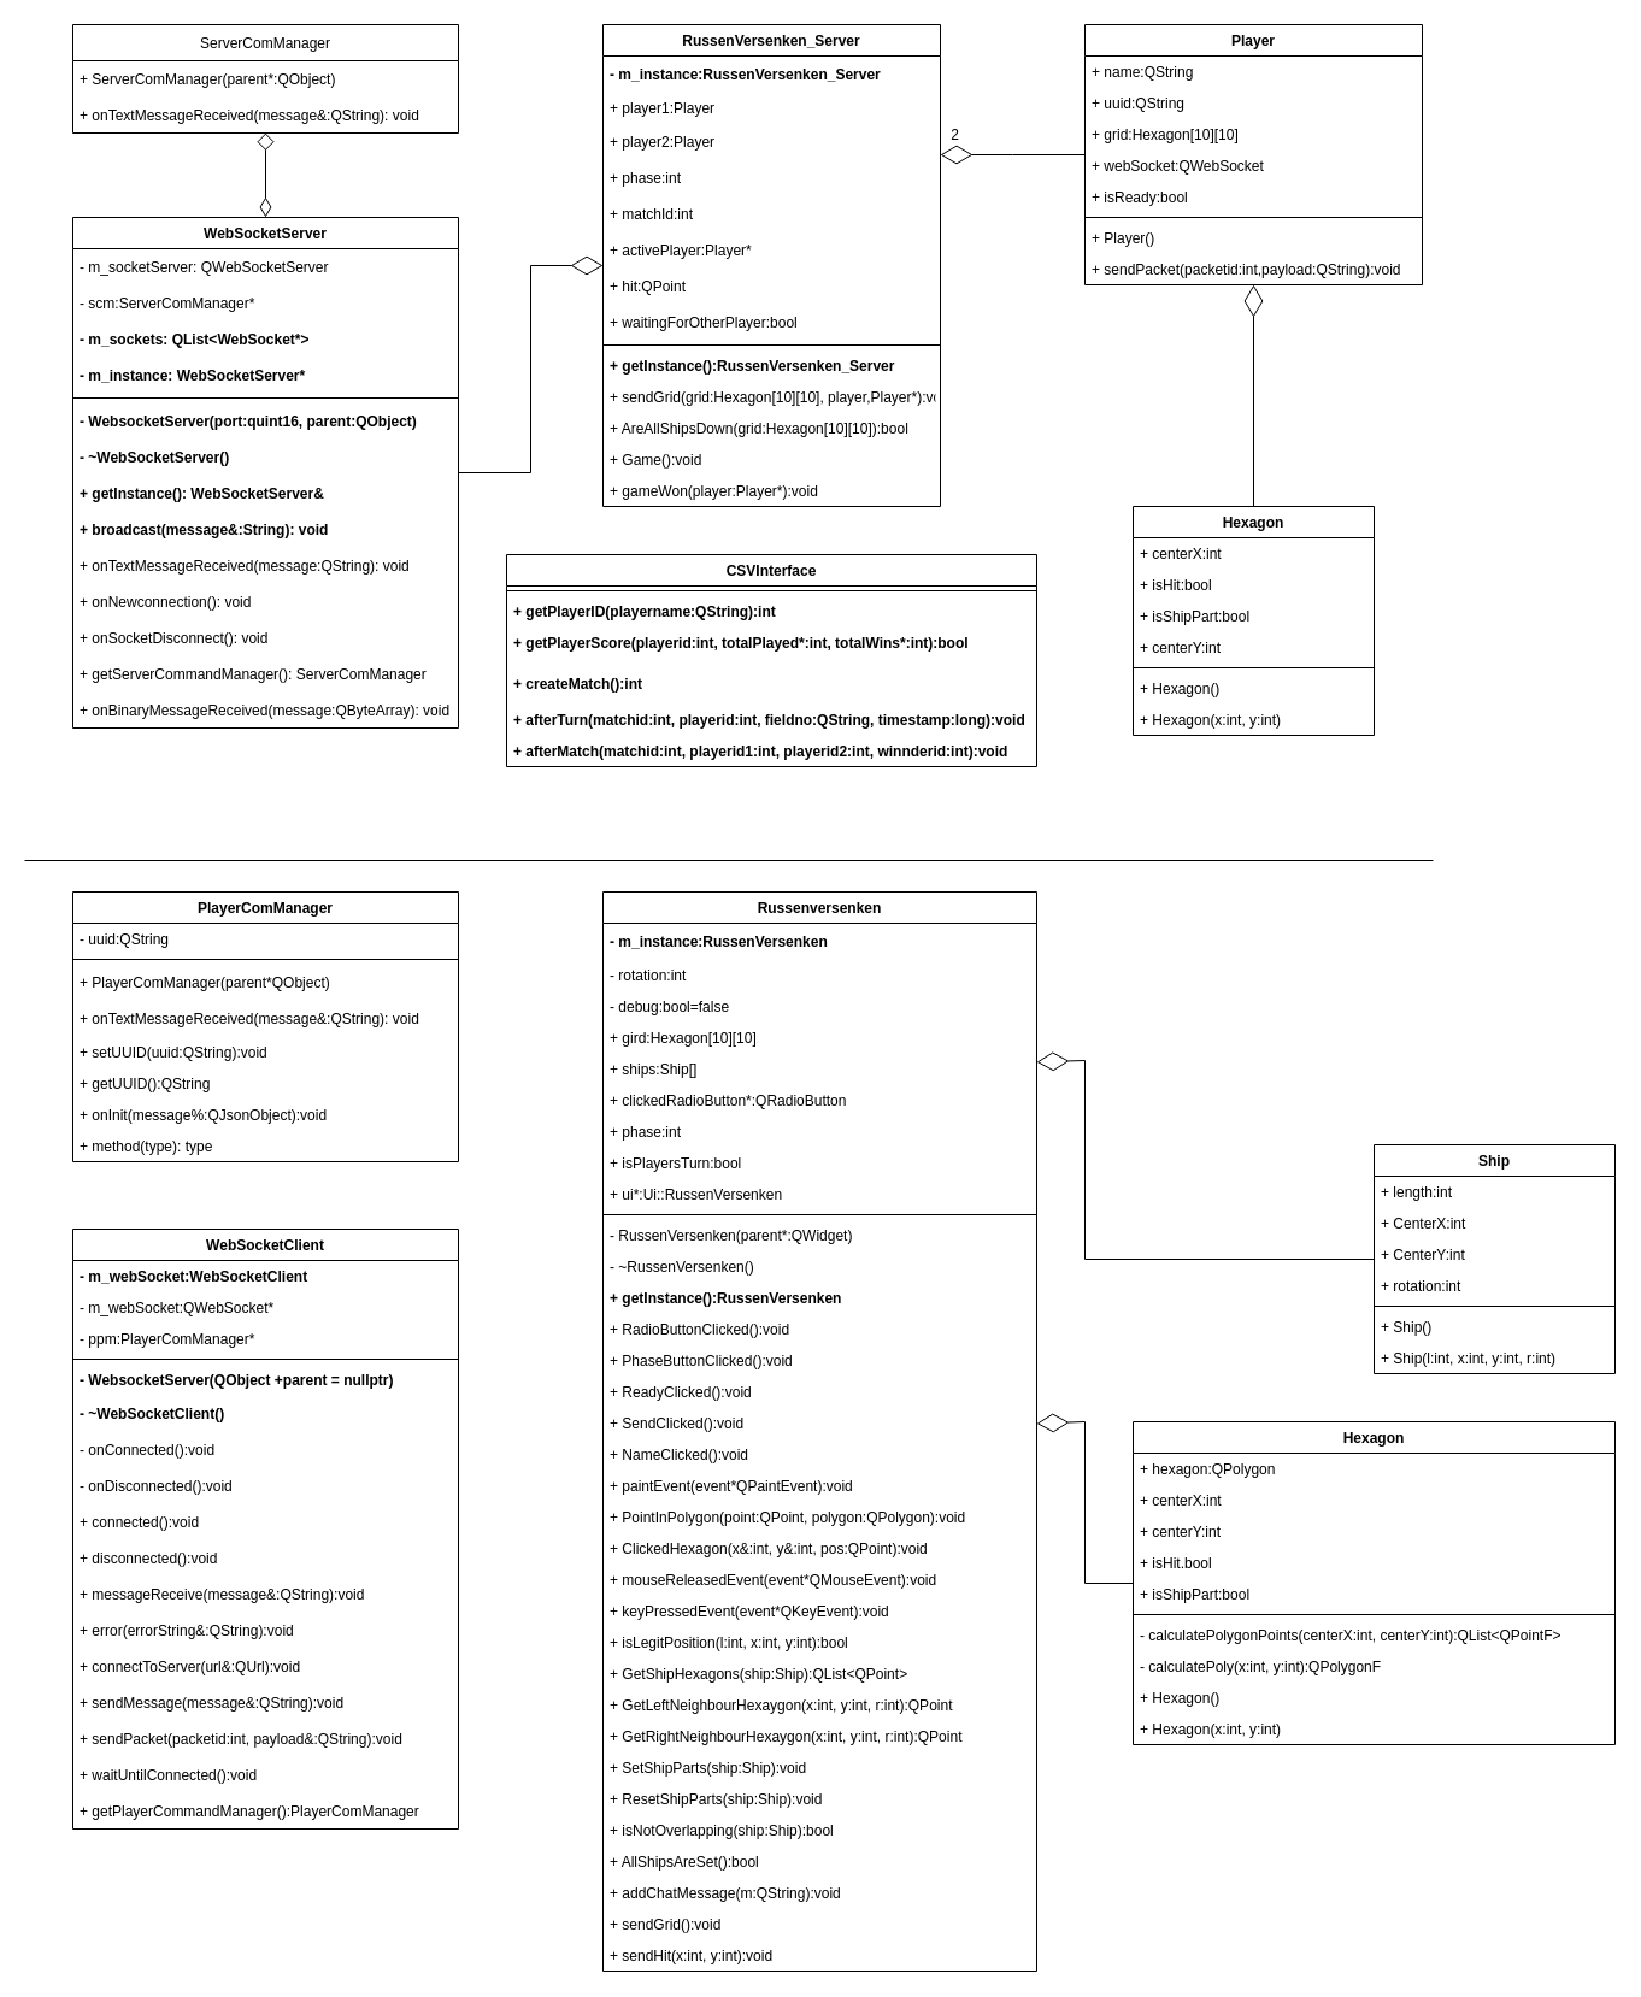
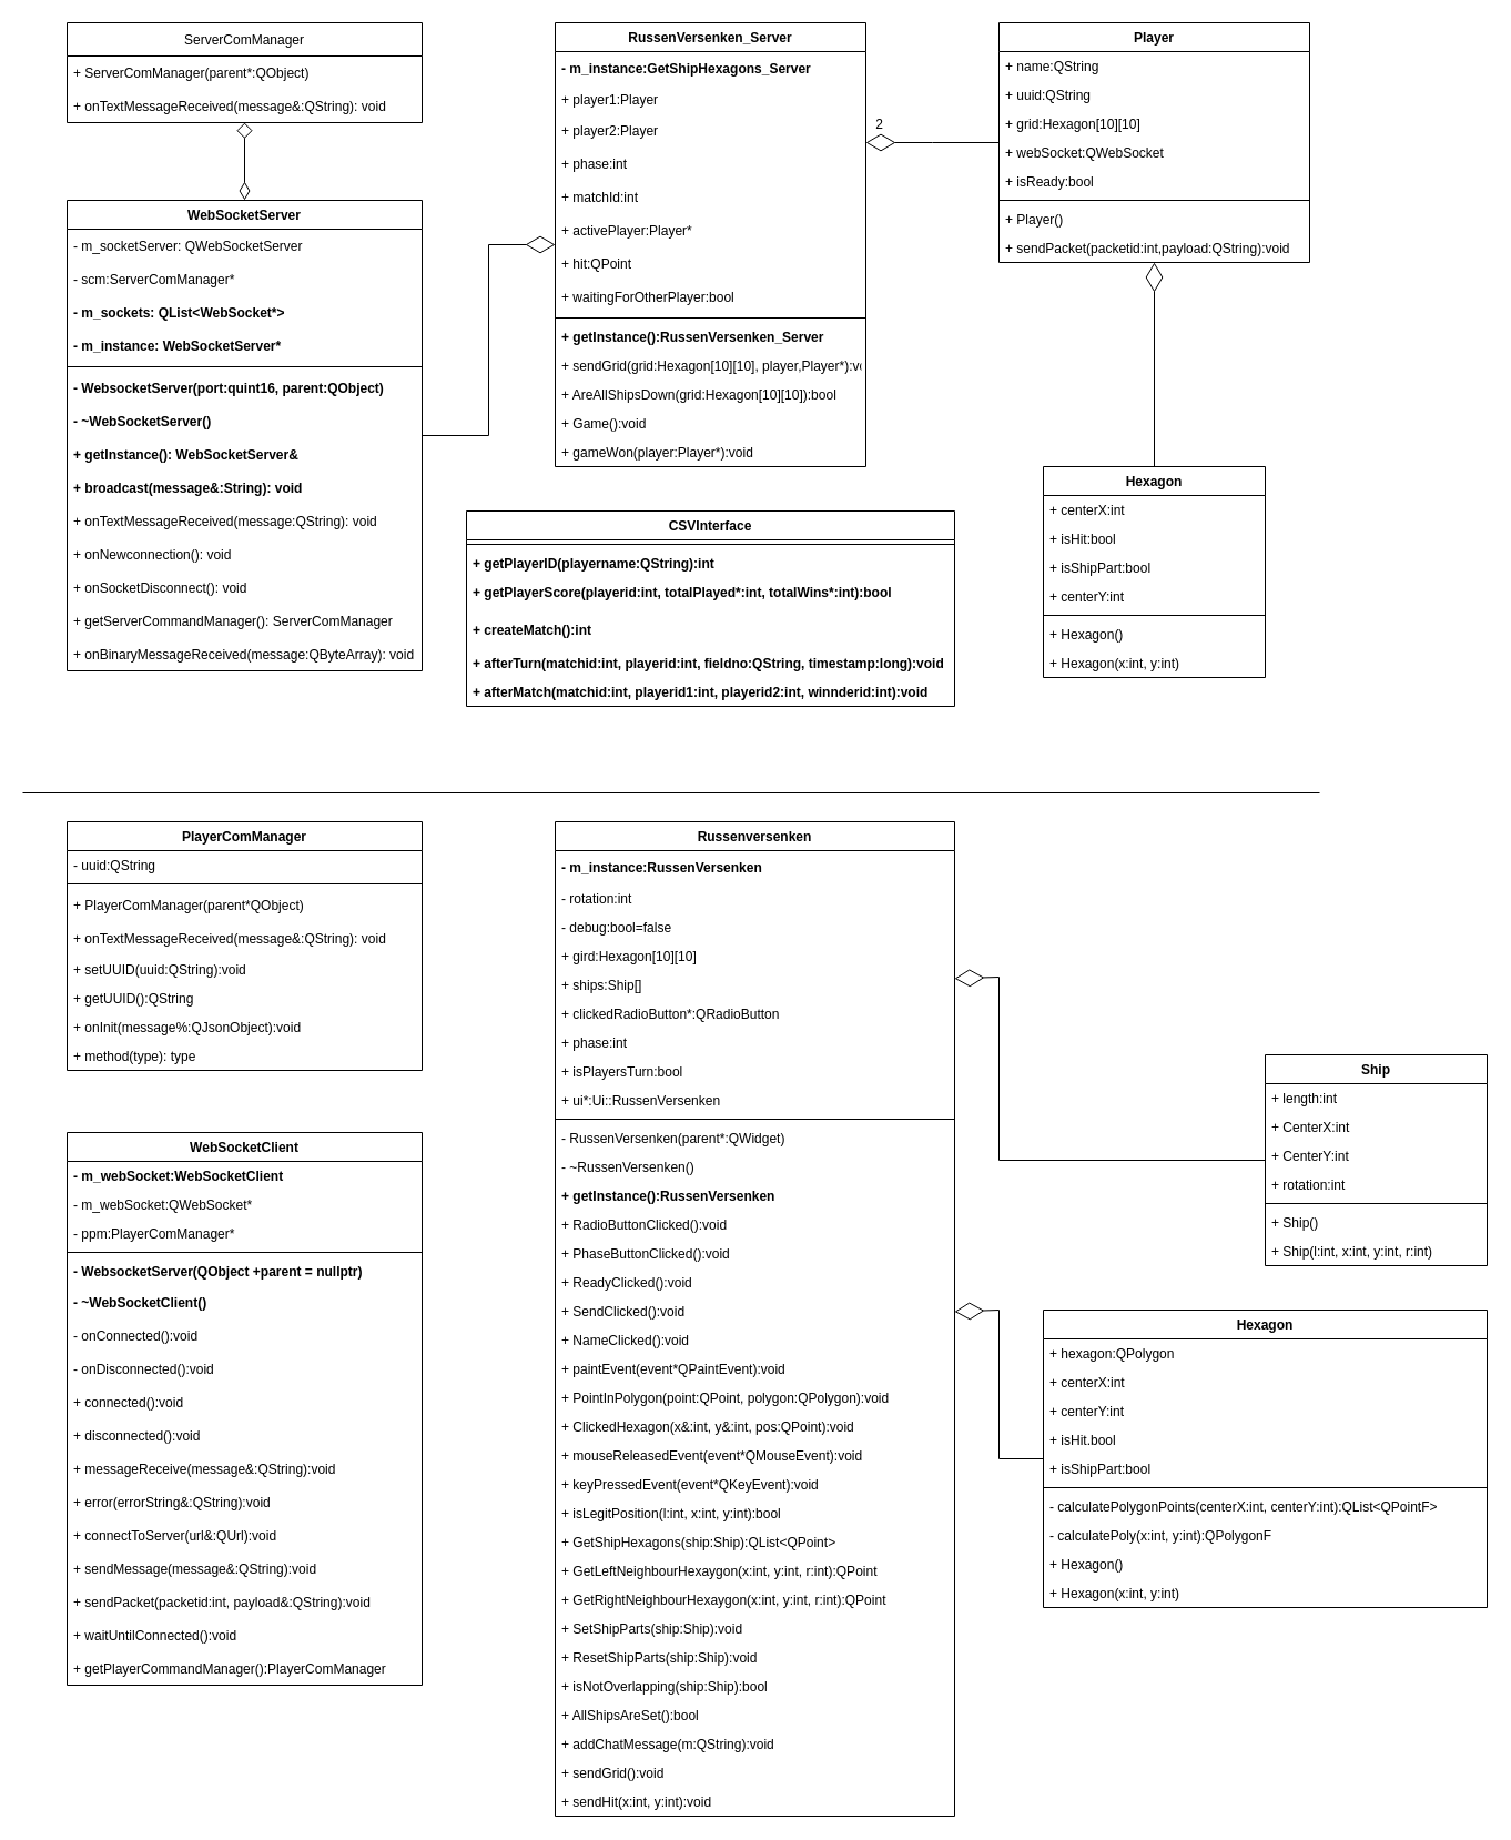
- <mxCell id="22" value="- m_instance:RussenVersenken_Server" style="text;strokeColor=none;fillColor=none;align=left;verticalAlign=middle;spacingLeft=4;spacingRight=4;overflow=hidden;points=[[0,0.5],[1,0.5]];portConstraint=eastwest;rotatable=0;rounded=0;shadow=0;glass=0;fontFamily=Helvetica;fontSize=12;fontColor=default;fontStyle=1" vertex="1" parent="21"><mxGeometry y="26" width="280" height="30" as="geometry" /></mxCell>
+ <mxCell id="22" value="- m_instance:GetShipHexagons_Server" style="text;strokeColor=none;fillColor=none;align=left;verticalAlign=middle;spacingLeft=4;spacingRight=4;overflow=hidden;points=[[0,0.5],[1,0.5]];portConstraint=eastwest;rotatable=0;rounded=0;shadow=0;glass=0;fontFamily=Helvetica;fontSize=12;fontColor=default;fontStyle=1" vertex="1" parent="21"><mxGeometry y="26" width="280" height="30" as="geometry" /></mxCell>
